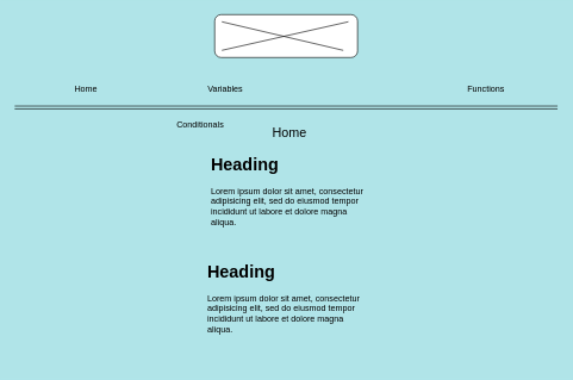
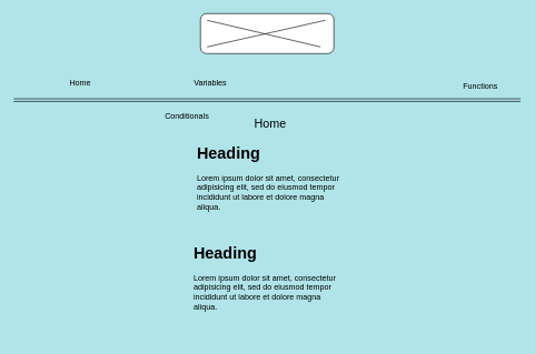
- <mxCell id="10" value="Functions" style="text;html=1;strokeColor=none;fillColor=none;align=center;verticalAlign=middle;whiteSpace=wrap;rounded=0;" vertex="1" parent="1"><mxGeometry x="650" y="110" width="60" height="30" as="geometry" /></mxCell>
+ <mxCell id="10" value="Functions" style="text;html=1;strokeColor=none;fillColor=none;align=center;verticalAlign=middle;whiteSpace=wrap;rounded=0;" vertex="1" parent="1"><mxGeometry x="690" y="115" width="60" height="30" as="geometry" /></mxCell>
